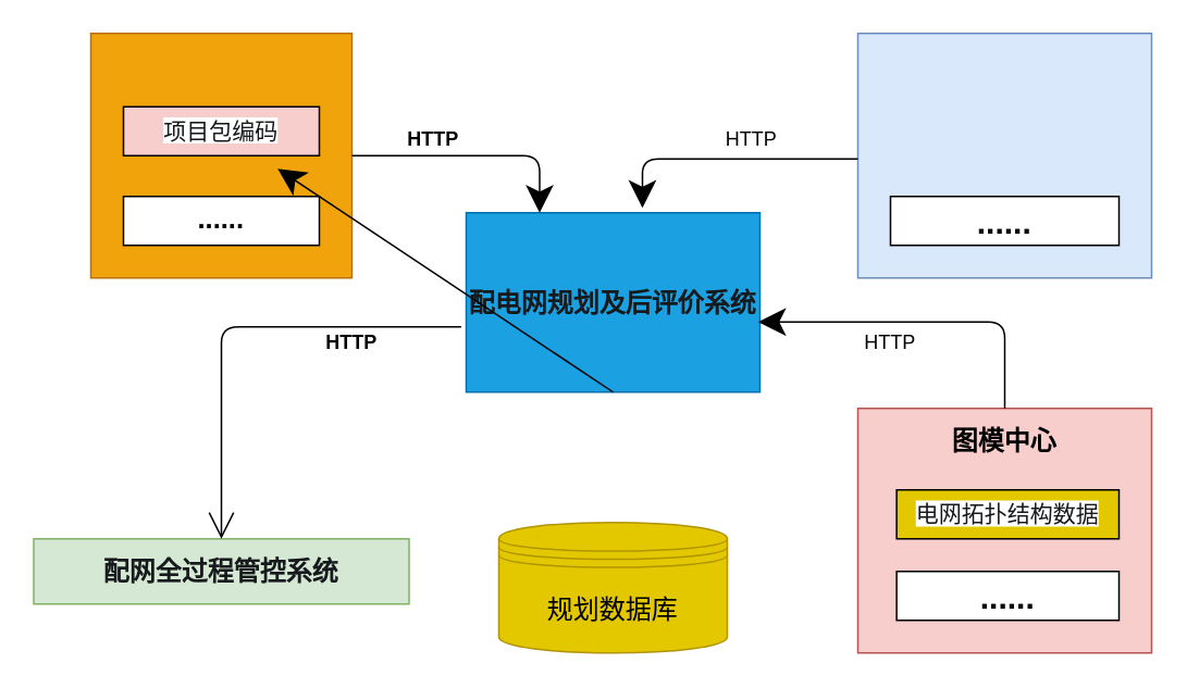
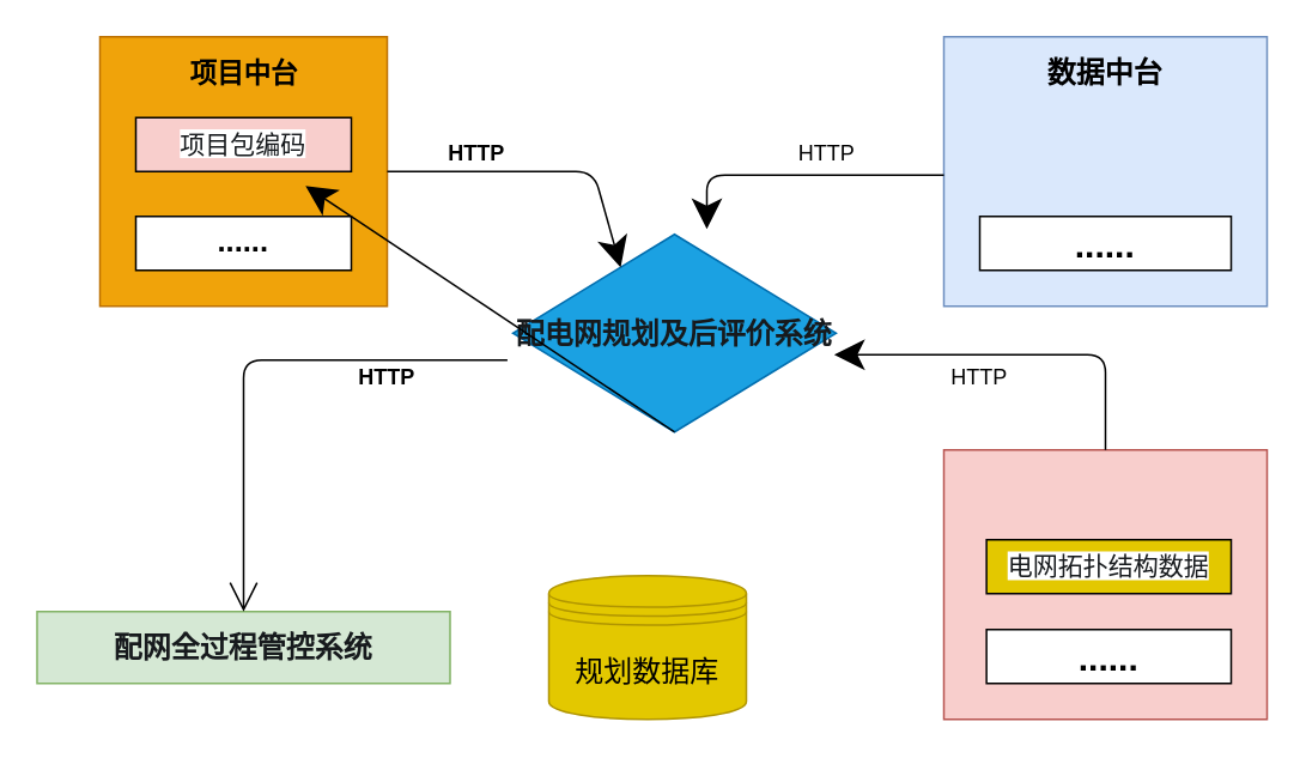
+ <mxCell id="6" value="&lt;b&gt;&lt;font style=&quot;font-size: 15px&quot;&gt;项目中台&lt;/font&gt;&lt;/b&gt;" style="text;html=1;strokeColor=none;fillColor=none;align=center;verticalAlign=middle;whiteSpace=wrap;rounded=0;hachureGap=4;pointerEvents=0;" vertex="1" parent="1"><mxGeometry x="102.5" y="30" width="65" height="20" as="geometry" /></mxCell>
+ <mxCell id="7" value="&lt;font style=&quot;font-size: 16px&quot;&gt;&lt;b&gt;数据中台&lt;/b&gt;&lt;/font&gt;" style="text;html=1;strokeColor=none;fillColor=none;align=center;verticalAlign=middle;whiteSpace=wrap;rounded=0;hachureGap=4;pointerEvents=0;" vertex="1" parent="1"><mxGeometry x="570" y="30" width="90" height="20" as="geometry" /></mxCell>
- <mxCell id="8" value="&lt;span style=&quot;color: rgb(23 , 26 , 29) ; text-align: left&quot;&gt;&lt;font style=&quot;font-size: 16px&quot;&gt;&lt;b&gt;配电网规划及后评价系统&lt;/b&gt;&lt;/font&gt;&lt;/span&gt;" style="rounded=0;whiteSpace=wrap;html=1;hachureGap=4;pointerEvents=0;fillColor=#1ba1e2;strokeColor=#006EAF;fontColor=#ffffff;" vertex="1" parent="1"><mxGeometry x="285" y="130" width="180" height="110" as="geometry" /></mxCell>
+ <mxCell id="8" value="&lt;span style=&quot;color: rgb(23 , 26 , 29) ; text-align: left&quot;&gt;&lt;font style=&quot;font-size: 16px&quot;&gt;&lt;b&gt;配电网规划及后评价系统&lt;/b&gt;&lt;/font&gt;&lt;/span&gt;" style="rhombus;whiteSpace=wrap;html=1;hachureGap=4;pointerEvents=0;fillColor=#1ba1e2;strokeColor=#006EAF;fontColor=#ffffff;" vertex="1" parent="1"><mxGeometry x="285" y="130" width="180" height="110" as="geometry" /></mxCell>
- <mxCell id="20" value="&lt;font style=&quot;font-size: 16px&quot;&gt;&lt;b&gt;图模中心&lt;/b&gt;&lt;/font&gt;" style="text;html=1;strokeColor=none;fillColor=none;align=center;verticalAlign=middle;whiteSpace=wrap;rounded=0;hachureGap=4;pointerEvents=0;" vertex="1" parent="1"><mxGeometry x="575" y="260" width="80" height="20" as="geometry" /></mxCell>
- <mxCell id="2" value="&lt;span style=&quot;color: rgb(23 , 26 , 29) ; text-align: left&quot;&gt;&lt;b&gt;&lt;font style=&quot;font-size: 16px&quot;&gt;配网全过程管控系统&lt;/font&gt;&lt;/b&gt;&lt;/span&gt;" style="rounded=0;whiteSpace=wrap;html=1;hachureGap=4;pointerEvents=0;fillColor=#d5e8d4;strokeColor=#82b366;" vertex="1" parent="1"><mxGeometry x="20" y="330" width="230" height="40" as="geometry" /></mxCell>
+ <mxCell id="2" value="&lt;span style=&quot;color: rgb(23 , 26 , 29) ; text-align: left&quot;&gt;&lt;b&gt;&lt;font style=&quot;font-size: 16px&quot;&gt;配网全过程管控系统&lt;/font&gt;&lt;/b&gt;&lt;/span&gt;" style="rounded=0;whiteSpace=wrap;html=1;hachureGap=4;pointerEvents=0;fillColor=#d5e8d4;strokeColor=#82b366;" vertex="1" parent="1"><mxGeometry x="20" y="340" width="230" height="40" as="geometry" /></mxCell>
- <mxCell id="5" value="&lt;font style=&quot;font-size: 16px&quot;&gt;规划数据库&lt;/font&gt;" style="shape=datastore;whiteSpace=wrap;html=1;hachureGap=4;pointerEvents=0;fillColor=#e3c800;strokeColor=#B09500;fontColor=#000000;" vertex="1" parent="1"><mxGeometry x="305" y="320" width="140" height="80" as="geometry" /></mxCell>
+ <mxCell id="5" value="&lt;font style=&quot;font-size: 16px&quot;&gt;规划数据库&lt;/font&gt;" style="shape=datastore;whiteSpace=wrap;html=1;hachureGap=4;pointerEvents=0;fillColor=#e3c800;strokeColor=#B09500;fontColor=#000000;" vertex="1" parent="1"><mxGeometry x="305" y="320" width="110" height="80" as="geometry" /></mxCell>
